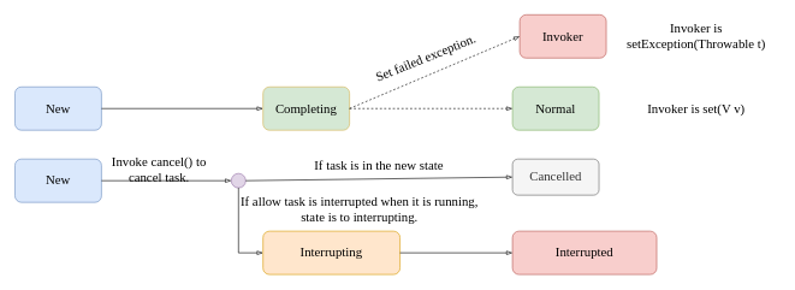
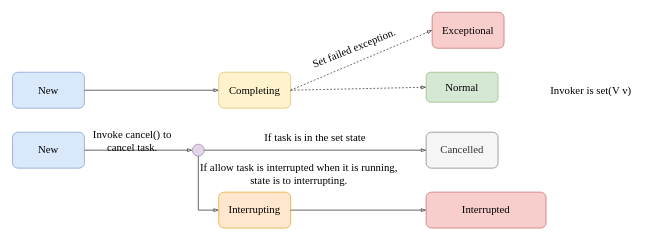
- <mxCell id="4" value="Invoker" style="rounded=1;whiteSpace=wrap;html=1;fontSize=18;fontFamily=Comic Sans MS;fillColor=#f8cecc;strokeColor=#b85450;" vertex="1" parent="1"><mxGeometry x="720" width="120" height="60" as="geometry" y="20" /></mxCell>
+ <mxCell id="4" value="Exceptional" style="rounded=1;whiteSpace=wrap;html=1;fontSize=18;fontFamily=Comic Sans MS;fillColor=#f8cecc;strokeColor=#b85450;" vertex="1" parent="1"><mxGeometry x="720" width="120" height="60" as="geometry" y="20" /></mxCell>
- <mxCell id="17" value="Invoker is setException(Throwable t)" style="text;html=1;strokeColor=none;fillColor=none;align=center;verticalAlign=middle;whiteSpace=wrap;rounded=0;fontFamily=Comic Sans MS;fontSize=18;" vertex="1" parent="1"><mxGeometry x="850" y="40" width="230" height="20" as="geometry" /></mxCell>
- <mxCell id="3" value="Completing" style="rounded=1;whiteSpace=wrap;html=1;fontSize=18;fontFamily=Comic Sans MS;fillColor=#d5e8d4;strokeColor=#d6b656;" vertex="1" parent="1"><mxGeometry x="364" y="120" width="120" height="60" as="geometry" /></mxCell>
+ <mxCell id="3" value="Completing" style="rounded=1;whiteSpace=wrap;html=1;fontSize=18;fontFamily=Comic Sans MS;fillColor=#fff2cc;strokeColor=#d6b656;" vertex="1" parent="1"><mxGeometry x="364" y="120" width="120" height="60" as="geometry" /></mxCell>
- <mxCell id="5" value="Normal" style="rounded=1;whiteSpace=wrap;html=1;fontSize=18;fontFamily=Comic Sans MS;fillColor=#d5e8d4;strokeColor=#82b366;" vertex="1" parent="1"><mxGeometry x="710" y="120" width="120" height="60" as="geometry" /></mxCell>
+ <mxCell id="5" value="Normal" style="rounded=1;whiteSpace=wrap;html=1;fontSize=18;fontFamily=Comic Sans MS;fillColor=#d5e8d4;strokeColor=#82b366;" vertex="1" parent="1"><mxGeometry x="710" y="120" width="120" height="50" as="geometry" /></mxCell>
- <mxCell id="16" value="Invoker is set(V v)" style="text;html=1;strokeColor=none;fillColor=none;align=center;verticalAlign=middle;whiteSpace=wrap;rounded=0;fontFamily=Comic Sans MS;fontSize=18;" vertex="1" parent="1"><mxGeometry x="875" y="140" width="180" height="20" as="geometry" /></mxCell>
+ <mxCell id="16" value="Invoker is set(V v)" style="text;html=1;strokeColor=none;fillColor=none;align=center;verticalAlign=middle;whiteSpace=wrap;rounded=0;fontFamily=Comic Sans MS;fontSize=18;" vertex="1" parent="1"><mxGeometry x="895" y="140" width="180" height="20" as="geometry" /></mxCell>
- <mxCell id="23" value="If task is in the new state" style="text;html=1;strokeColor=none;fillColor=none;align=center;verticalAlign=middle;whiteSpace=wrap;rounded=0;fontFamily=Comic Sans MS;fontSize=18;" vertex="1" parent="1"><mxGeometry x="400" y="220" width="250" height="20" as="geometry" /></mxCell>
+ <mxCell id="23" value="If task is in the set state" style="text;html=1;strokeColor=none;fillColor=none;align=center;verticalAlign=middle;whiteSpace=wrap;rounded=0;fontFamily=Comic Sans MS;fontSize=18;" vertex="1" parent="1"><mxGeometry x="400" y="220" width="250" height="20" as="geometry" /></mxCell>
- <mxCell id="6" value="Cancelled" style="rounded=1;whiteSpace=wrap;html=1;fontSize=18;fontFamily=Comic Sans MS;fillColor=#f5f5f5;strokeColor=#666666;fontColor=#333333;" vertex="1" parent="1"><mxGeometry x="710" y="220" width="120" height="50" as="geometry" /></mxCell>
+ <mxCell id="6" value="Cancelled" style="rounded=1;whiteSpace=wrap;html=1;fontSize=18;fontFamily=Comic Sans MS;fillColor=#f5f5f5;strokeColor=#666666;fontColor=#333333;" vertex="1" parent="1"><mxGeometry x="710" y="220" width="120" height="60" as="geometry" /></mxCell>
- <mxCell id="8" value="Interrupting" style="rounded=1;whiteSpace=wrap;html=1;fontSize=18;fontFamily=Comic Sans MS;fillColor=#ffe6cc;strokeColor=#d79b00;" vertex="1" parent="1"><mxGeometry x="364" y="320" width="190" height="60" as="geometry" /></mxCell>
+ <mxCell id="8" value="Interrupting" style="rounded=1;whiteSpace=wrap;html=1;fontSize=18;fontFamily=Comic Sans MS;fillColor=#ffe6cc;strokeColor=#d79b00;" vertex="1" parent="1"><mxGeometry x="364" y="320" width="120" height="60" as="geometry" /></mxCell>
